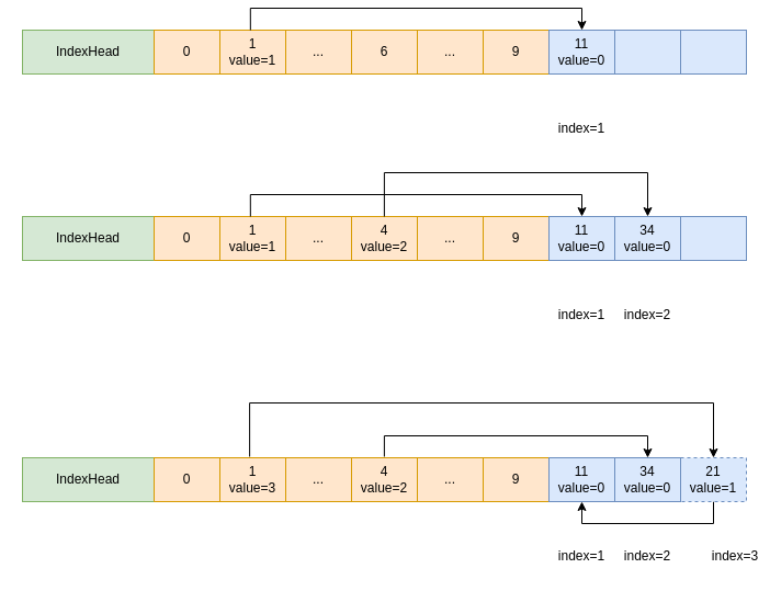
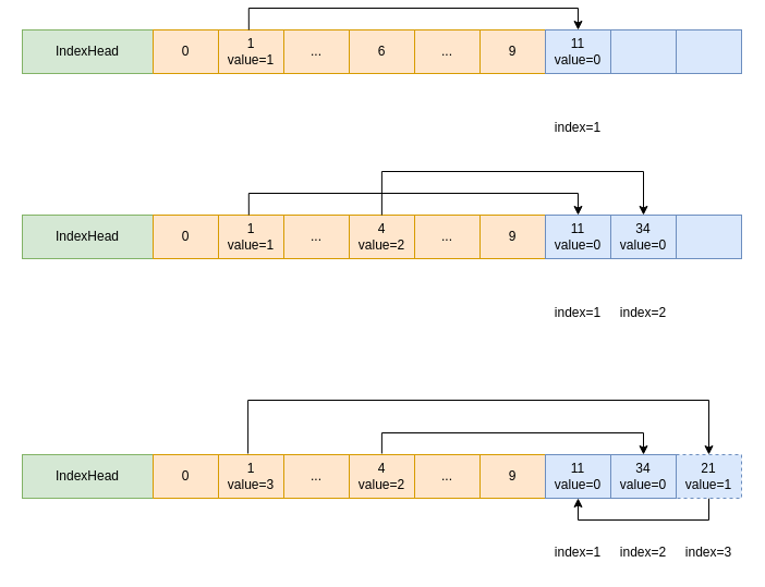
- <mxCell id="19" value="index=3" style="text;html=1;strokeColor=none;fillColor=none;align=center;verticalAlign=middle;whiteSpace=wrap;rounded=0;" parent="1" vertex="1"><mxGeometry x="650" y="490" width="40" height="20" as="geometry" /></mxCell>
+ <mxCell id="19" value="index=3" style="text;html=1;strokeColor=none;fillColor=none;align=center;verticalAlign=middle;whiteSpace=wrap;rounded=0;" parent="1" vertex="1"><mxGeometry x="630" y="490" width="40" height="20" as="geometry" /></mxCell>
